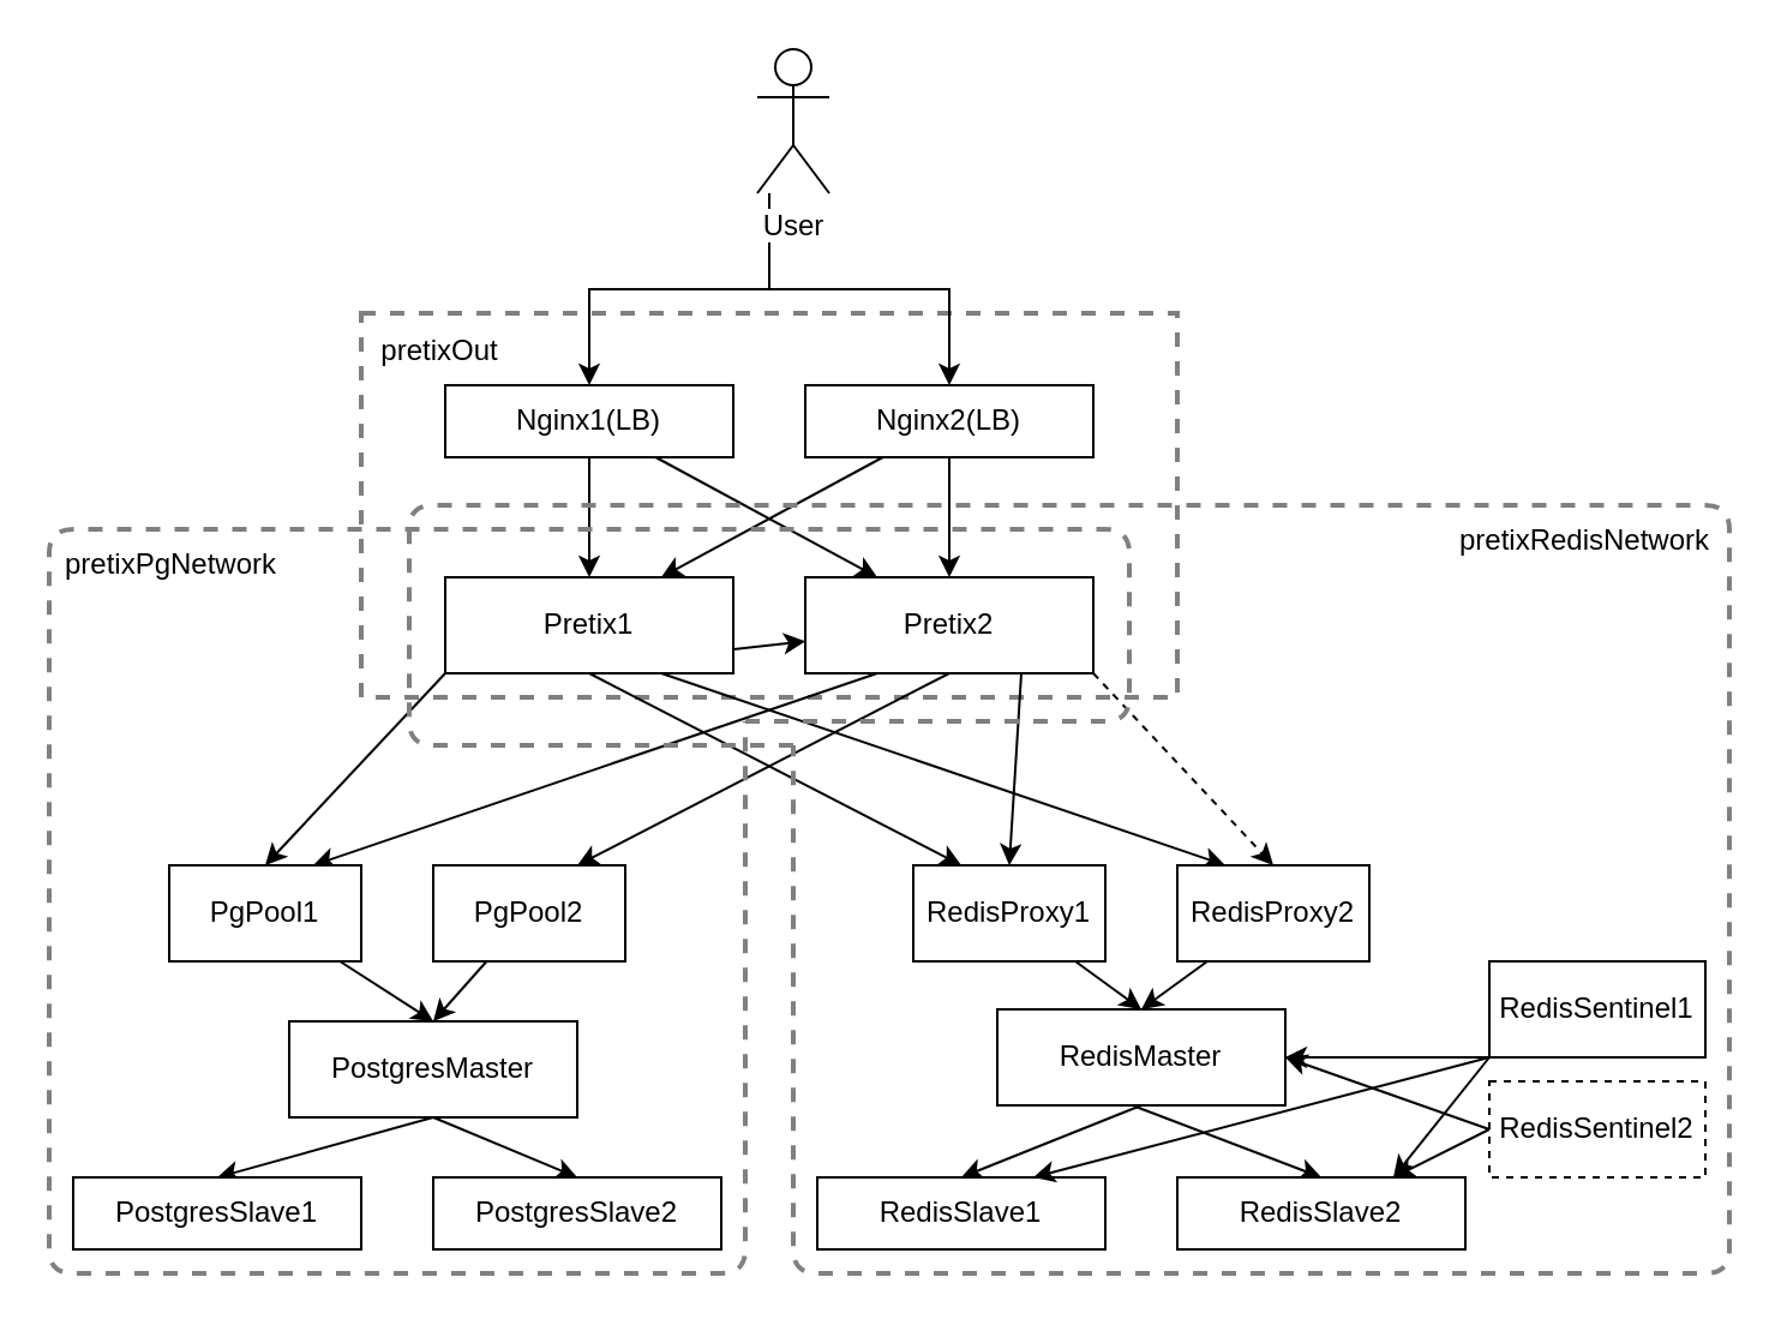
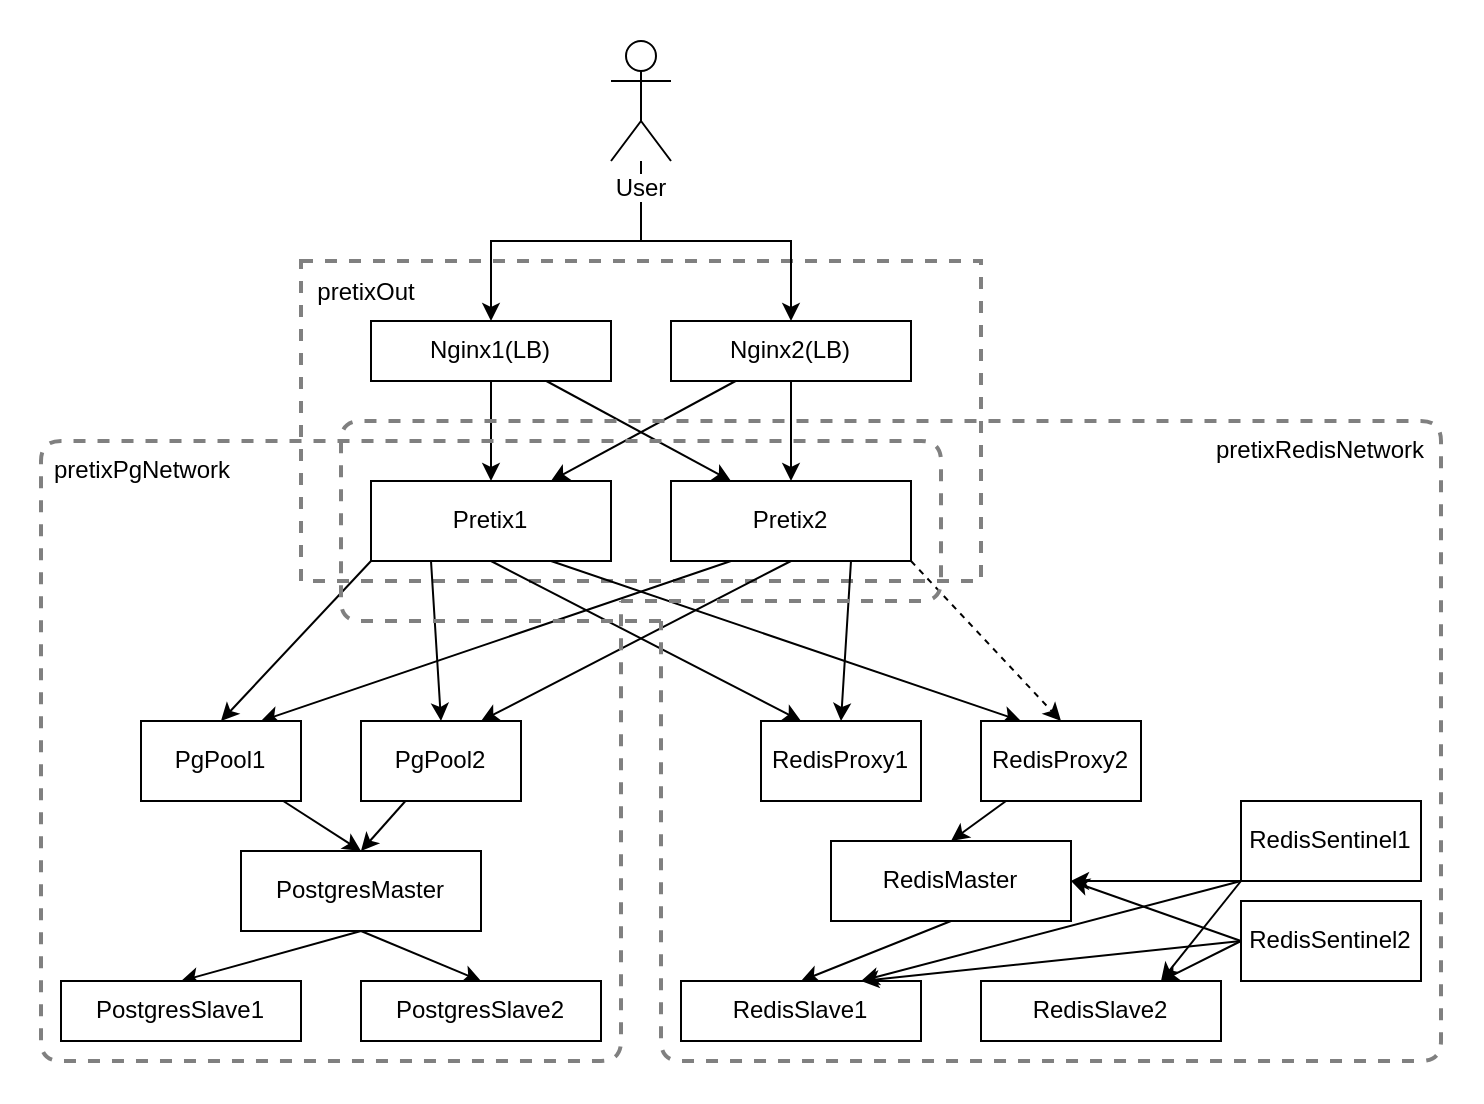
- <mxCell id="5" value="&lt;div&gt;User&lt;/div&gt;" style="shape=umlActor;verticalLabelPosition=bottom;labelBackgroundColor=#ffffff;verticalAlign=top;html=1;outlineConnect=0;" parent="1" vertex="1"><mxGeometry x="315" y="20" width="30" height="60" as="geometry" /></mxCell>
+ <mxCell id="5" value="&lt;div&gt;User&lt;/div&gt;" style="shape=umlActor;verticalLabelPosition=bottom;labelBackgroundColor=#ffffff;verticalAlign=top;html=1;outlineConnect=0;" parent="1" vertex="1"><mxGeometry x="305" y="20" width="30" height="60" as="geometry" /></mxCell>
- <mxCell id="13" style="edgeStyle=none;rounded=0;orthogonalLoop=1;jettySize=auto;html=1;exitX=0.25;exitY=1;exitDx=0;exitDy=0;" parent="1" source="16" target="21" edge="1"><mxGeometry relative="1" as="geometry" /></mxCell>
+ <mxCell id="13" style="edgeStyle=none;rounded=0;orthogonalLoop=1;jettySize=auto;html=1;entryX=0.5;entryY=0;entryDx=0;entryDy=0;exitX=0.25;exitY=1;exitDx=0;exitDy=0;" parent="1" source="16" target="25" edge="1"><mxGeometry relative="1" as="geometry" /></mxCell>
- <mxCell id="26" style="edgeStyle=none;rounded=0;orthogonalLoop=1;jettySize=auto;html=1;entryX=0.5;entryY=0;entryDx=0;entryDy=0;" parent="1" source="27" target="35" edge="1"><mxGeometry relative="1" as="geometry" /></mxCell>
- <mxCell id="34" style="edgeStyle=none;rounded=0;orthogonalLoop=1;jettySize=auto;html=1;entryX=0.5;entryY=0;entryDx=0;entryDy=0;exitX=0.477;exitY=1.01;exitDx=0;exitDy=0;exitPerimeter=0;" parent="1" source="35" target="39" edge="1"><mxGeometry relative="1" as="geometry" /></mxCell>
- <mxCell id="45" value="RedisSentinel2" style="rounded=0;whiteSpace=wrap;html=1;dashed=1;" parent="1" vertex="1"><mxGeometry x="620" y="450" width="90" height="40" as="geometry" /></mxCell>
+ <mxCell id="45" value="RedisSentinel2" style="rounded=0;whiteSpace=wrap;html=1;" parent="1" vertex="1"><mxGeometry x="620" y="450" width="90" height="40" as="geometry" /></mxCell>
+ <mxCell id="47" value="" style="endArrow=classic;html=1;exitX=0;exitY=0.5;exitDx=0;exitDy=0;entryX=0.75;entryY=0;entryDx=0;entryDy=0;" parent="1" source="45" target="38" edge="1"><mxGeometry width="50" height="50" relative="1" as="geometry"><mxPoint x="630" y="480" as="sourcePoint" /><mxPoint x="590" y="500" as="targetPoint" /></mxGeometry></mxCell>
